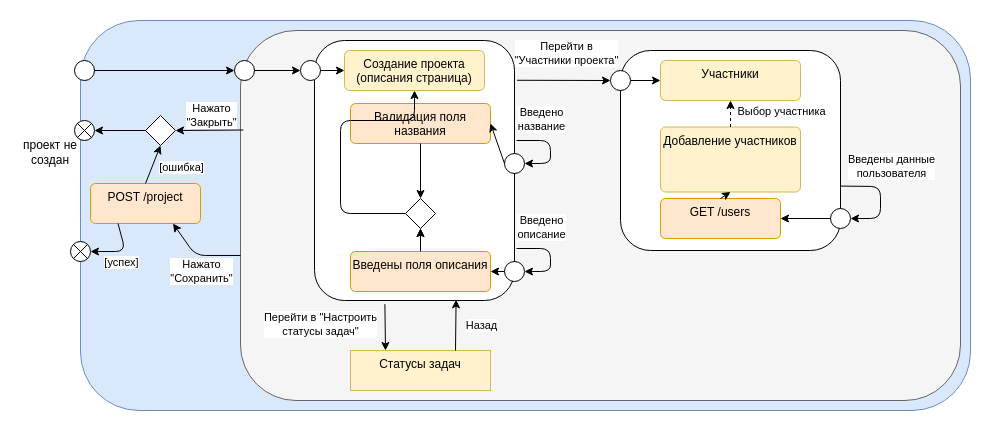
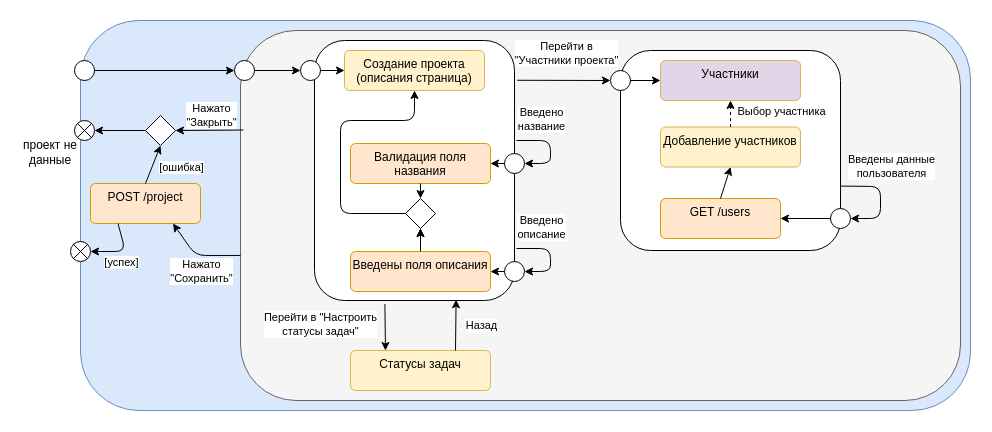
- <mxCell id="34" value="Участники" style="html=1;align=center;verticalAlign=top;rounded=1;absoluteArcSize=1;arcSize=10;dashed=0;whiteSpace=wrap;fillColor=#fff2cc;strokeColor=#d6b656;" parent="1" vertex="1"><mxGeometry x="660" y="60" width="140" height="40" as="geometry" /></mxCell>
+ <mxCell id="34" value="Участники" style="html=1;align=center;verticalAlign=top;rounded=1;absoluteArcSize=1;arcSize=10;dashed=0;whiteSpace=wrap;fillColor=#e1d5e7;strokeColor=#d6b656;" parent="1" vertex="1"><mxGeometry x="660" y="60" width="140" height="40" as="geometry" /></mxCell>
- <mxCell id="17" value="Валидация поля названия" style="html=1;align=center;verticalAlign=top;rounded=1;absoluteArcSize=1;arcSize=10;dashed=0;whiteSpace=wrap;fillColor=#ffe6cc;strokeColor=#d79b00;" parent="1" vertex="1"><mxGeometry x="350" y="103" width="140" height="40" as="geometry" /></mxCell>
+ <mxCell id="17" value="Валидация поля названия" style="html=1;align=center;verticalAlign=top;rounded=1;absoluteArcSize=1;arcSize=10;dashed=0;whiteSpace=wrap;fillColor=#ffe6cc;strokeColor=#d79b00;" parent="1" vertex="1"><mxGeometry x="350" y="143" width="140" height="40" as="geometry" /></mxCell>
- <mxCell id="33" value="проект не создан" style="text;html=1;align=center;verticalAlign=middle;whiteSpace=wrap;rounded=0;" parent="1" vertex="1"><mxGeometry x="20" y="136.5" width="60" height="30" as="geometry" /></mxCell>
+ <mxCell id="33" value="проект не данные" style="text;html=1;align=center;verticalAlign=middle;whiteSpace=wrap;rounded=0;" parent="1" vertex="1"><mxGeometry x="20" y="136.5" width="60" height="30" as="geometry" /></mxCell>
- <mxCell id="43" value="Добавление участников" style="html=1;align=center;verticalAlign=top;rounded=1;absoluteArcSize=1;arcSize=10;dashed=0;whiteSpace=wrap;fillColor=#fff2cc;strokeColor=#d6b656;" parent="1" vertex="1"><mxGeometry x="660" y="126.5" width="140" height="65" as="geometry" /></mxCell>
+ <mxCell id="43" value="Добавление участников" style="html=1;align=center;verticalAlign=top;rounded=1;absoluteArcSize=1;arcSize=10;dashed=0;whiteSpace=wrap;fillColor=#fff2cc;strokeColor=#d6b656;" parent="1" vertex="1"><mxGeometry x="660" y="126.5" width="140" height="40" as="geometry" /></mxCell>
- <mxCell id="35" value="Статусы задач" style="html=1;align=center;verticalAlign=top;absoluteArcSize=1;arcSize=10;dashed=0;whiteSpace=wrap;fillColor=#fff2cc;strokeColor=#d6b656;rounded=0;" parent="1" vertex="1"><mxGeometry x="350" y="350" width="140" height="40" as="geometry" /></mxCell>
+ <mxCell id="35" value="Статусы задач" style="html=1;align=center;verticalAlign=top;rounded=1;absoluteArcSize=1;arcSize=10;dashed=0;whiteSpace=wrap;fillColor=#fff2cc;strokeColor=#d6b656;" parent="1" vertex="1"><mxGeometry x="350" y="350" width="140" height="40" as="geometry" /></mxCell>
